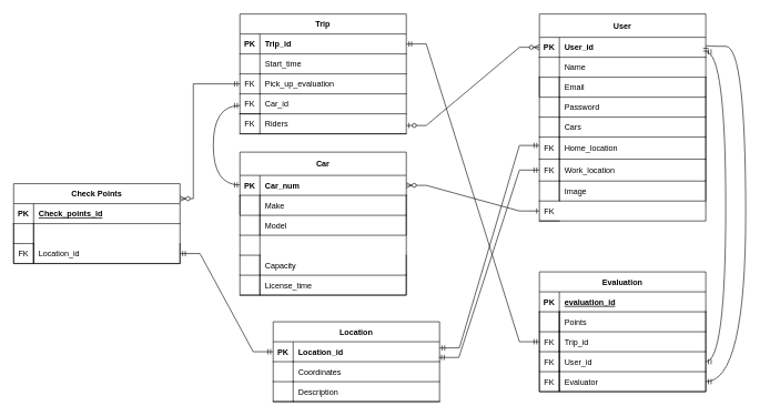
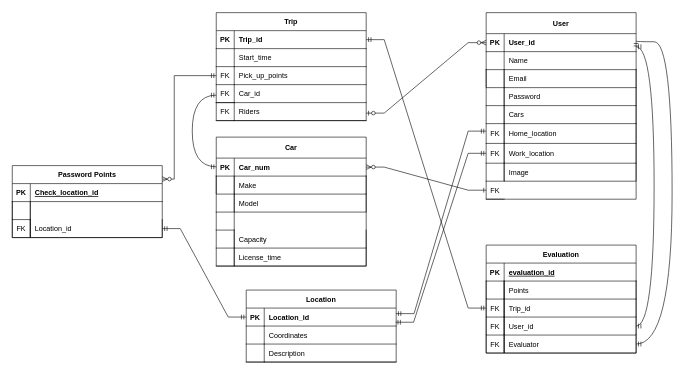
- <mxCell id="45" value="Pick_up_evaluation" style="shape=partialRectangle;overflow=hidden;connectable=0;fillColor=none;top=0;left=0;bottom=1;right=0;align=left;spacingLeft=6;" parent="43" vertex="1"><mxGeometry x="30" width="220" height="30" as="geometry"><mxRectangle width="220" height="30" as="alternateBounds" /></mxGeometry></mxCell>
+ <mxCell id="45" value="Pick_up_points" style="shape=partialRectangle;overflow=hidden;connectable=0;fillColor=none;top=0;left=0;bottom=1;right=0;align=left;spacingLeft=6;" parent="43" vertex="1"><mxGeometry x="30" width="220" height="30" as="geometry"><mxRectangle width="220" height="30" as="alternateBounds" /></mxGeometry></mxCell>
- <mxCell id="2" value="Check Points" style="shape=table;startSize=30;container=1;collapsible=1;childLayout=tableLayout;fixedRows=1;rowLines=0;fontStyle=1;align=center;resizeLast=1;" parent="1" vertex="1"><mxGeometry x="20" y="275.5" width="250" height="120" as="geometry" /></mxCell>
+ <mxCell id="2" value="Password Points" style="shape=table;startSize=30;container=1;collapsible=1;childLayout=tableLayout;fixedRows=1;rowLines=0;fontStyle=1;align=center;resizeLast=1;" parent="1" vertex="1"><mxGeometry x="20" y="275.5" width="250" height="120" as="geometry" /></mxCell>
- <mxCell id="5" value="Check_points_id" style="shape=partialRectangle;overflow=hidden;connectable=0;fillColor=none;top=0;left=0;bottom=0;right=0;align=left;spacingLeft=6;fontStyle=5;" parent="3" vertex="1"><mxGeometry x="30" width="220" height="30" as="geometry"><mxRectangle width="220" height="30" as="alternateBounds" /></mxGeometry></mxCell>
+ <mxCell id="5" value="Check_location_id" style="shape=partialRectangle;overflow=hidden;connectable=0;fillColor=none;top=0;left=0;bottom=0;right=0;align=left;spacingLeft=6;fontStyle=5;" parent="3" vertex="1"><mxGeometry x="30" width="220" height="30" as="geometry"><mxRectangle width="220" height="30" as="alternateBounds" /></mxGeometry></mxCell>
